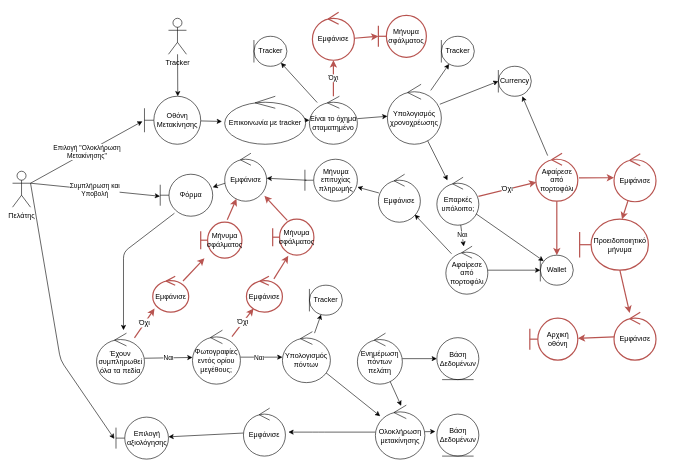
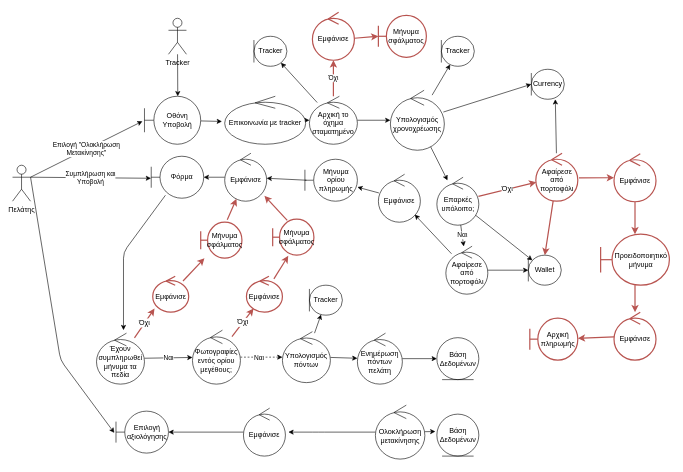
- <mxCell id="36" value="Currency" style="ellipse;shape=umlEntity;whiteSpace=wrap;html=1;direction=south;" parent="1" vertex="1"><mxGeometry x="830" y="110" width="55" height="50" as="geometry" /></mxCell>
+ <mxCell id="36" value="Currency" style="ellipse;shape=umlEntity;whiteSpace=wrap;html=1;direction=south;" parent="1" vertex="1"><mxGeometry x="885" y="115" width="55" height="50" as="geometry" /></mxCell>
- <mxCell id="23" value="Υπολογισμός χρονοχρέωσης" style="ellipse;shape=umlControl;whiteSpace=wrap;html=1;" parent="1" vertex="1"><mxGeometry x="645" y="140" width="90" height="100" as="geometry" /></mxCell>
+ <mxCell id="23" value="Υπολογισμός χρονοχρέωσης" style="ellipse;shape=umlControl;whiteSpace=wrap;html=1;" parent="1" vertex="1"><mxGeometry x="650" y="150" width="90" height="100" as="geometry" /></mxCell>
- <mxCell id="7" value="Οθόνη Μετακίνησης" style="shape=umlBoundary;whiteSpace=wrap;html=1;" parent="1" vertex="1"><mxGeometry x="240" y="160" width="93.75" height="80" as="geometry" /></mxCell>
+ <mxCell id="7" value="Οθόνη Υποβολή" style="shape=umlBoundary;whiteSpace=wrap;html=1;" parent="1" vertex="1"><mxGeometry x="240" y="160" width="93.75" height="80" as="geometry" /></mxCell>
- <mxCell id="15" value="Είναι το όχημα σταματημένο" style="ellipse;shape=umlControl;whiteSpace=wrap;html=1;" parent="1" vertex="1"><mxGeometry x="515" y="160" width="80" height="80" as="geometry" /></mxCell>
+ <mxCell id="15" value="Αρχική το όχημα σταματημένο" style="ellipse;shape=umlControl;whiteSpace=wrap;html=1;" parent="1" vertex="1"><mxGeometry x="515" y="160" width="80" height="80" as="geometry" /></mxCell>
- <mxCell id="48" value="Μήνυμα επιτυχίας πληρωμής" style="shape=umlBoundary;whiteSpace=wrap;html=1;" parent="1" vertex="1"><mxGeometry x="507.5" y="265" width="87.5" height="70" as="geometry" /></mxCell>
+ <mxCell id="48" value="Μήνυμα ορίου πληρωμής" style="shape=umlBoundary;whiteSpace=wrap;html=1;" parent="1" vertex="1"><mxGeometry x="507.5" y="265" width="87.5" height="70" as="geometry" /></mxCell>
- <mxCell id="5" value="Πελάτης" style="shape=umlActor;verticalLabelPosition=bottom;verticalAlign=top;html=1;" parent="1" vertex="1"><mxGeometry x="20" y="285" width="30" height="60" as="geometry" /></mxCell>
+ <mxCell id="5" value="Πελάτης" style="shape=umlActor;verticalLabelPosition=bottom;verticalAlign=top;html=1;" parent="1" vertex="1"><mxGeometry x="20" y="275" width="30" height="60" as="geometry" /></mxCell>
- <mxCell id="52" value="Φόρμα" style="shape=umlBoundary;whiteSpace=wrap;html=1;" parent="1" vertex="1"><mxGeometry x="266.25" y="290" width="87.5" height="70" as="geometry" /></mxCell>
+ <mxCell id="52" value="Φόρμα" style="shape=umlBoundary;whiteSpace=wrap;html=1;" parent="1" vertex="1"><mxGeometry x="251.25" y="260" width="87.5" height="70" as="geometry" /></mxCell>
- <mxCell id="41" value="Προειδοποιητικό μήνυμα" style="shape=umlBoundary;whiteSpace=wrap;html=1;fillColor=none;strokeColor=#b85450;strokeWidth=2;" parent="1" vertex="1"><mxGeometry x="965.57" y="365" width="114.62" height="85" as="geometry" /></mxCell>
+ <mxCell id="41" value="Προειδοποιητικό μήνυμα" style="shape=umlBoundary;whiteSpace=wrap;html=1;fillColor=none;strokeColor=#b85450;strokeWidth=2;" parent="1" vertex="1"><mxGeometry x="1000.57" y="390" width="114.62" height="85" as="geometry" /></mxCell>
- <mxCell id="37" value="Wallet" style="ellipse;shape=umlEntity;whiteSpace=wrap;html=1;direction=south;" parent="1" vertex="1"><mxGeometry x="900" y="425" width="55" height="50" as="geometry" /></mxCell>
+ <mxCell id="37" value="Wallet" style="ellipse;shape=umlEntity;whiteSpace=wrap;html=1;direction=south;" parent="1" vertex="1"><mxGeometry x="880" y="425" width="55" height="50" as="geometry" /></mxCell>
- <mxCell id="44" value="Αρχική οθόνη" style="shape=umlBoundary;whiteSpace=wrap;html=1;fillColor=none;strokeColor=#b85450;strokeWidth=2;" parent="1" vertex="1"><mxGeometry x="882.5" y="530" width="80" height="70" as="geometry" /></mxCell>
+ <mxCell id="44" value="Αρχική πληρωμής" style="shape=umlBoundary;whiteSpace=wrap;html=1;fillColor=none;strokeColor=#b85450;strokeWidth=2;" parent="1" vertex="1"><mxGeometry x="882.5" y="530" width="80" height="70" as="geometry" /></mxCell>
- <mxCell id="57" value="" style="edgeStyle=none;html=1;endArrow=classic;endFill=1;" parent="1" source="59" target="70" edge="1"><mxGeometry relative="1" as="geometry" /></mxCell>
+ <mxCell id="57" value="" style="edgeStyle=none;html=1;endArrow=classic;endFill=1;dashed=1;" parent="1" source="59" target="70" edge="1"><mxGeometry relative="1" as="geometry" /></mxCell>
- <mxCell id="55" value="Έχουν συμπληρωθεί όλα τα πεδία" style="ellipse;shape=umlControl;whiteSpace=wrap;html=1;" parent="1" vertex="1"><mxGeometry x="160" y="555" width="80" height="85" as="geometry" /></mxCell>
+ <mxCell id="55" value="Έχουν συμπληρωθεί μήνυμα τα πεδία" style="ellipse;shape=umlControl;whiteSpace=wrap;html=1;" parent="1" vertex="1"><mxGeometry x="160" y="555" width="80" height="85" as="geometry" /></mxCell>
- <mxCell id="72" value="" style="edgeStyle=none;html=1;endArrow=classic;endFill=1;entryX=0.521;entryY=0.013;entryDx=0;entryDy=0;entryPerimeter=0;" parent="1" source="73" target="81" edge="1"><mxGeometry relative="1" as="geometry" /></mxCell>
- <mxCell id="68" value="" style="edgeStyle=none;html=1;endArrow=classic;endFill=1;" parent="1" source="70" target="81" edge="1"><mxGeometry relative="1" as="geometry" /></mxCell>
+ <mxCell id="68" value="" style="edgeStyle=none;html=1;endArrow=classic;endFill=1;" parent="1" source="70" target="73" edge="1"><mxGeometry relative="1" as="geometry" /></mxCell>
- <mxCell id="78" value="Επιλογή αξιολόγησης" style="shape=umlBoundary;whiteSpace=wrap;html=1;" parent="1" vertex="1"><mxGeometry x="192.5" y="695" width="87.5" height="70" as="geometry" /></mxCell>
+ <mxCell id="78" value="Επιλογή αξιολόγησης" style="shape=umlBoundary;whiteSpace=wrap;html=1;" parent="1" vertex="1"><mxGeometry x="192.5" y="685" width="87.5" height="70" as="geometry" /></mxCell>
